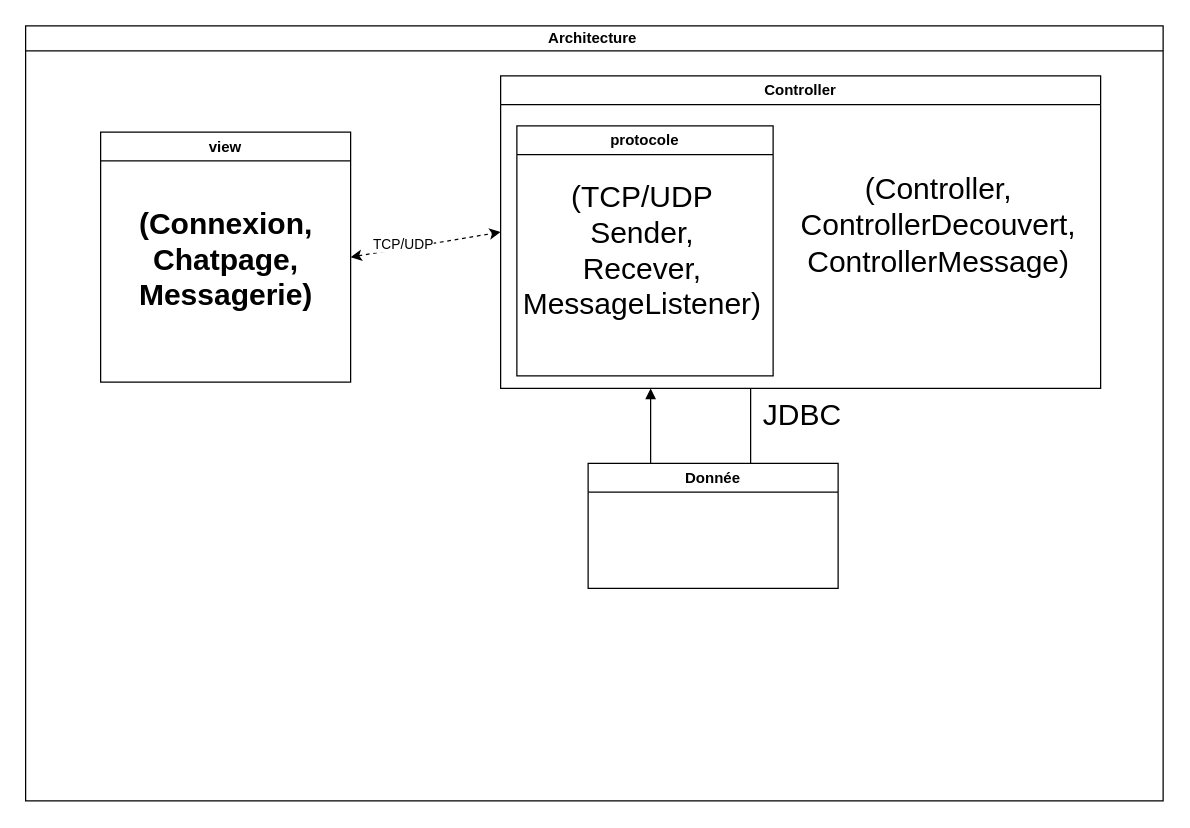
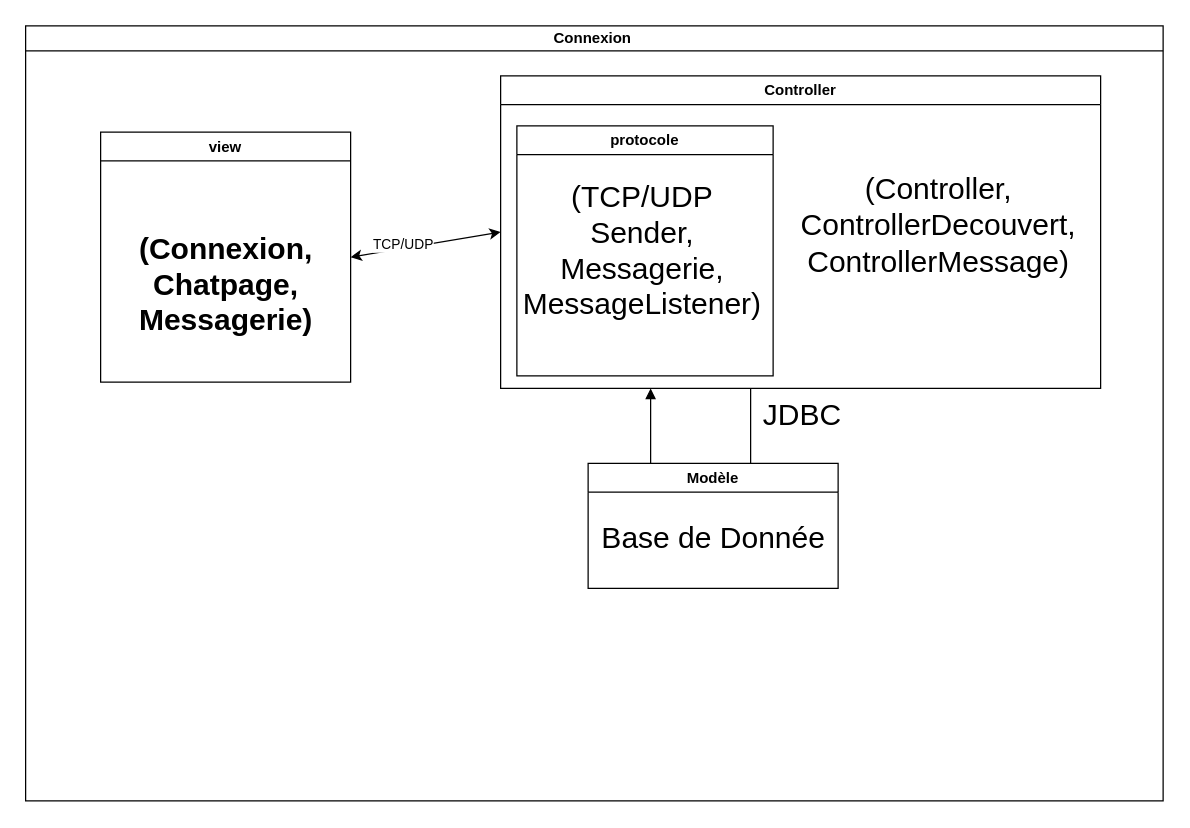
- <mxCell id="2" value="Architecture&amp;nbsp;" style="swimlane;html=1;startSize=20;horizontal=1;containerType=tree;glass=0;" vertex="1" parent="1"><mxGeometry x="20" y="20" width="910" height="620" as="geometry" /></mxCell>
+ <mxCell id="2" value="Connexion&amp;nbsp;" style="swimlane;html=1;startSize=20;horizontal=1;containerType=tree;glass=0;" vertex="1" parent="1"><mxGeometry x="20" y="20" width="910" height="620" as="geometry" /></mxCell>
- <mxCell id="5" value="" style="endArrow=classic;startArrow=classic;html=1;rounded=0;exitX=1;exitY=0.5;exitDx=0;exitDy=0;entryX=0;entryY=0.5;entryDx=0;entryDy=0;dashed=1;" edge="1" parent="2" source="3" target="7"><mxGeometry width="50" height="50" relative="1" as="geometry"><mxPoint x="320" y="150" as="sourcePoint" /><mxPoint x="370" y="100" as="targetPoint" /></mxGeometry></mxCell>
+ <mxCell id="5" value="" style="endArrow=classic;startArrow=classic;html=1;rounded=0;exitX=1;exitY=0.5;exitDx=0;exitDy=0;entryX=0;entryY=0.5;entryDx=0;entryDy=0;" edge="1" parent="2" source="3" target="7"><mxGeometry width="50" height="50" relative="1" as="geometry"><mxPoint x="320" y="150" as="sourcePoint" /><mxPoint x="370" y="100" as="targetPoint" /></mxGeometry></mxCell>
- <mxCell id="4" value="&lt;font style=&quot;font-size: 24px;&quot;&gt;&lt;br style=&quot;border-color: var(--border-color); font-weight: 700; text-align: left;&quot;&gt;&lt;span style=&quot;font-weight: 700; text-align: left;&quot;&gt;(Connexion,&lt;/span&gt;&lt;br style=&quot;border-color: var(--border-color); font-weight: 700; text-align: left;&quot;&gt;&lt;span style=&quot;font-weight: 700; text-align: left;&quot;&gt;Chatpage,&lt;/span&gt;&lt;br style=&quot;border-color: var(--border-color); font-weight: 700; text-align: left;&quot;&gt;&lt;span style=&quot;font-weight: 700; text-align: left;&quot;&gt;Messagerie)&lt;/span&gt;&lt;/font&gt;" style="text;html=1;align=center;verticalAlign=middle;resizable=0;points=[];autosize=1;strokeColor=none;fillColor=none;" vertex="1" parent="3"><mxGeometry x="20" y="23" width="160" height="130" as="geometry" /></mxCell>
+ <mxCell id="4" value="&lt;font style=&quot;font-size: 24px;&quot;&gt;&lt;br style=&quot;border-color: var(--border-color); font-weight: 700; text-align: left;&quot;&gt;&lt;span style=&quot;font-weight: 700; text-align: left;&quot;&gt;(Connexion,&lt;/span&gt;&lt;br style=&quot;border-color: var(--border-color); font-weight: 700; text-align: left;&quot;&gt;&lt;span style=&quot;font-weight: 700; text-align: left;&quot;&gt;Chatpage,&lt;/span&gt;&lt;br style=&quot;border-color: var(--border-color); font-weight: 700; text-align: left;&quot;&gt;&lt;span style=&quot;font-weight: 700; text-align: left;&quot;&gt;Messagerie)&lt;/span&gt;&lt;/font&gt;" style="text;html=1;align=center;verticalAlign=middle;resizable=0;points=[];autosize=1;strokeColor=none;fillColor=none;" vertex="1" parent="3"><mxGeometry x="20" y="43" width="160" height="130" as="geometry" /></mxCell>
- <mxCell id="10" value="&lt;font style=&quot;font-size: 24px;&quot;&gt;(TCP/UDP &lt;br&gt;Sender,&lt;br&gt;Recever,&lt;br&gt;MessageListener)&lt;/font&gt;" style="text;html=1;align=center;verticalAlign=middle;resizable=0;points=[];autosize=1;strokeColor=none;fillColor=none;" vertex="1" parent="9"><mxGeometry x="-5" y="35" width="210" height="130" as="geometry" /></mxCell>
+ <mxCell id="10" value="&lt;font style=&quot;font-size: 24px;&quot;&gt;(TCP/UDP &lt;br&gt;Sender,&lt;br&gt;Messagerie,&lt;br&gt;MessageListener)&lt;/font&gt;" style="text;html=1;align=center;verticalAlign=middle;resizable=0;points=[];autosize=1;strokeColor=none;fillColor=none;" vertex="1" parent="9"><mxGeometry x="-5" y="35" width="210" height="130" as="geometry" /></mxCell>
- <mxCell id="11" value="Donnée" style="swimlane;whiteSpace=wrap;html=1;" vertex="1" parent="2"><mxGeometry x="450" y="350" width="200" height="100" as="geometry" /></mxCell>
+ <mxCell id="11" value="Modèle" style="swimlane;whiteSpace=wrap;html=1;" vertex="1" parent="2"><mxGeometry x="450" y="350" width="200" height="100" as="geometry" /></mxCell>
+ <mxCell id="12" value="&lt;font style=&quot;font-size: 24px;&quot;&gt;Base de Donnée&lt;/font&gt;" style="text;html=1;align=center;verticalAlign=middle;resizable=0;points=[];autosize=1;strokeColor=none;fillColor=none;" vertex="1" parent="11"><mxGeometry y="40" width="200" height="40" as="geometry" /></mxCell>
